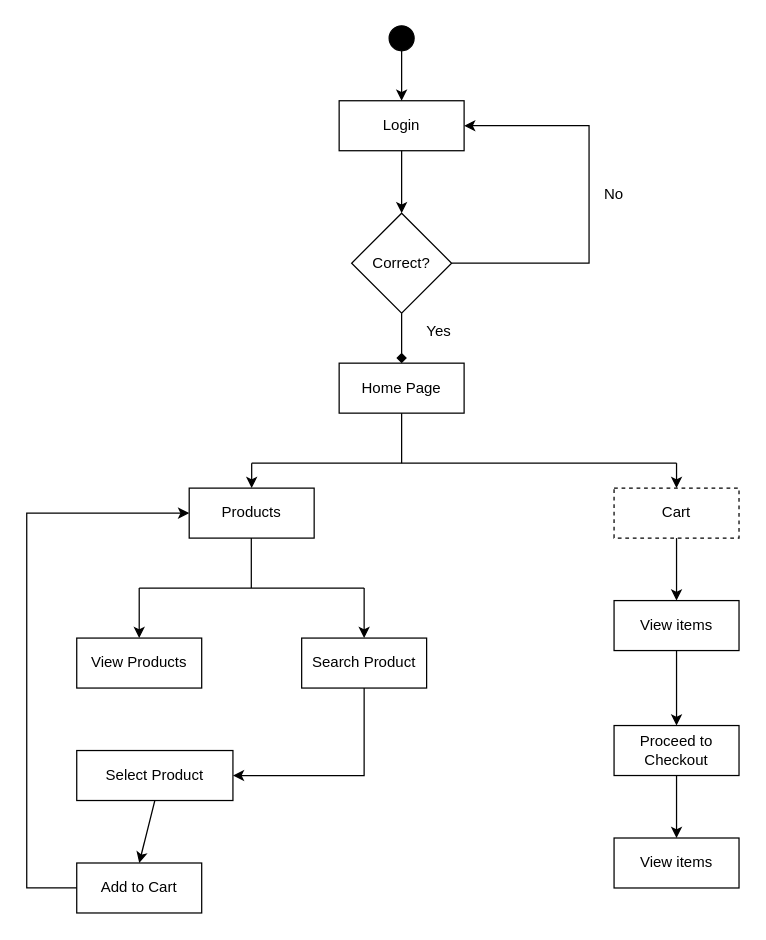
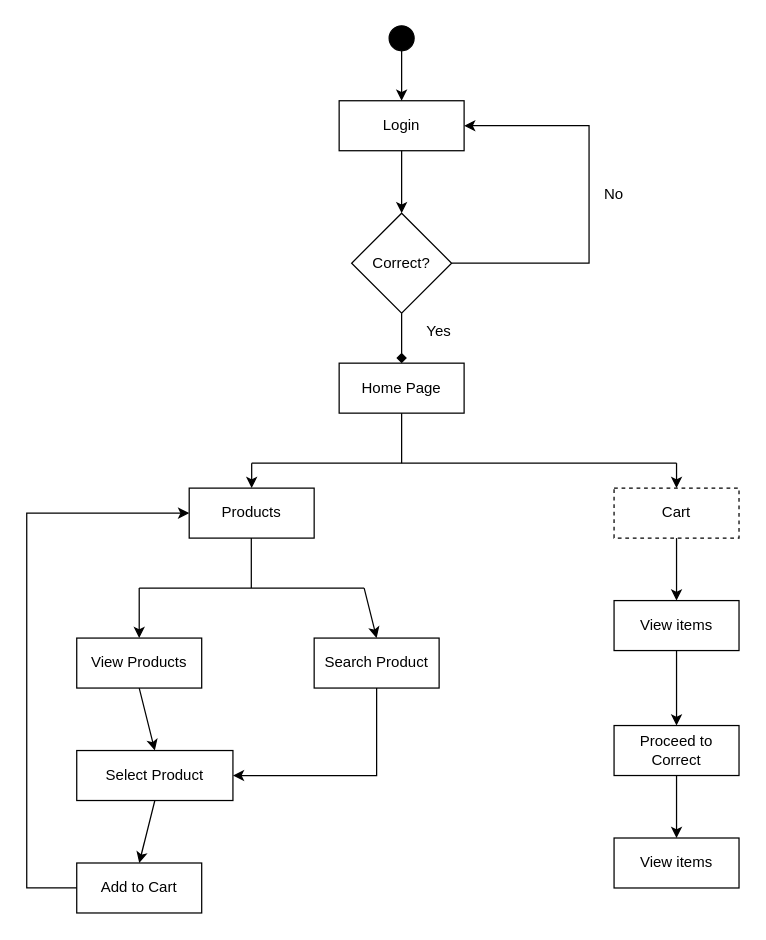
- <mxCell id="17" value="Search Product" style="rounded=0;whiteSpace=wrap;html=1;" vertex="1" parent="1"><mxGeometry x="240.91" y="510" width="100" height="40" as="geometry" /></mxCell>
+ <mxCell id="17" value="Search Product" style="rounded=0;whiteSpace=wrap;html=1;" vertex="1" parent="1"><mxGeometry x="250.91" y="510" width="100" height="40" as="geometry" /></mxCell>
+ <mxCell id="23" value="" style="endArrow=classic;html=1;rounded=0;entryX=0.5;entryY=0;entryDx=0;entryDy=0;exitX=0.5;exitY=1;exitDx=0;exitDy=0;" edge="1" parent="1" source="16" target="22"><mxGeometry width="50" height="50" relative="1" as="geometry"><mxPoint x="120.91" y="480" as="sourcePoint" /><mxPoint x="120.91" y="520" as="targetPoint" /></mxGeometry></mxCell>
- <mxCell id="31" value="Proceed to Checkout" style="rounded=0;whiteSpace=wrap;html=1;" vertex="1" parent="1"><mxGeometry x="490.91" y="580" width="100" height="40" as="geometry" /></mxCell>
+ <mxCell id="31" value="Proceed to Correct" style="rounded=0;whiteSpace=wrap;html=1;" vertex="1" parent="1"><mxGeometry x="490.91" y="580" width="100" height="40" as="geometry" /></mxCell>
